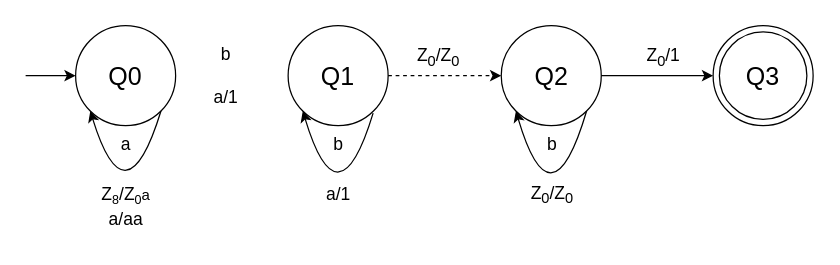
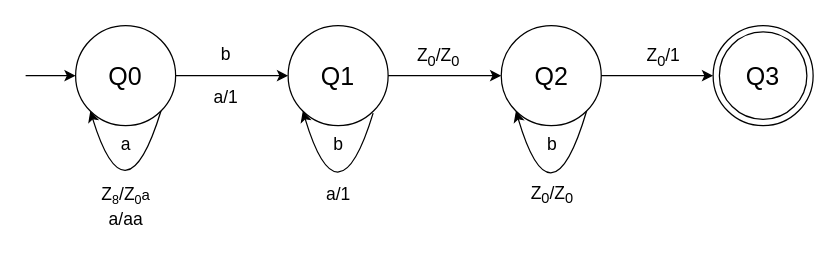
+ <mxCell id="2" style="edgeStyle=orthogonalEdgeStyle;rounded=0;orthogonalLoop=1;jettySize=auto;html=1;exitX=1;exitY=0.5;exitDx=0;exitDy=0;entryX=0;entryY=0.5;entryDx=0;entryDy=0;" edge="1" parent="1" source="3" target="5"><mxGeometry relative="1" as="geometry" /></mxCell>
- <mxCell id="4" style="edgeStyle=orthogonalEdgeStyle;rounded=0;orthogonalLoop=1;jettySize=auto;html=1;exitX=1;exitY=0.5;exitDx=0;exitDy=0;entryX=0;entryY=0.5;entryDx=0;entryDy=0;dashed=1;" edge="1" parent="1" source="5" target="7"><mxGeometry relative="1" as="geometry" /></mxCell>
+ <mxCell id="4" style="edgeStyle=orthogonalEdgeStyle;rounded=0;orthogonalLoop=1;jettySize=auto;html=1;exitX=1;exitY=0.5;exitDx=0;exitDy=0;entryX=0;entryY=0.5;entryDx=0;entryDy=0;" edge="1" parent="1" source="5" target="7"><mxGeometry relative="1" as="geometry" /></mxCell>
